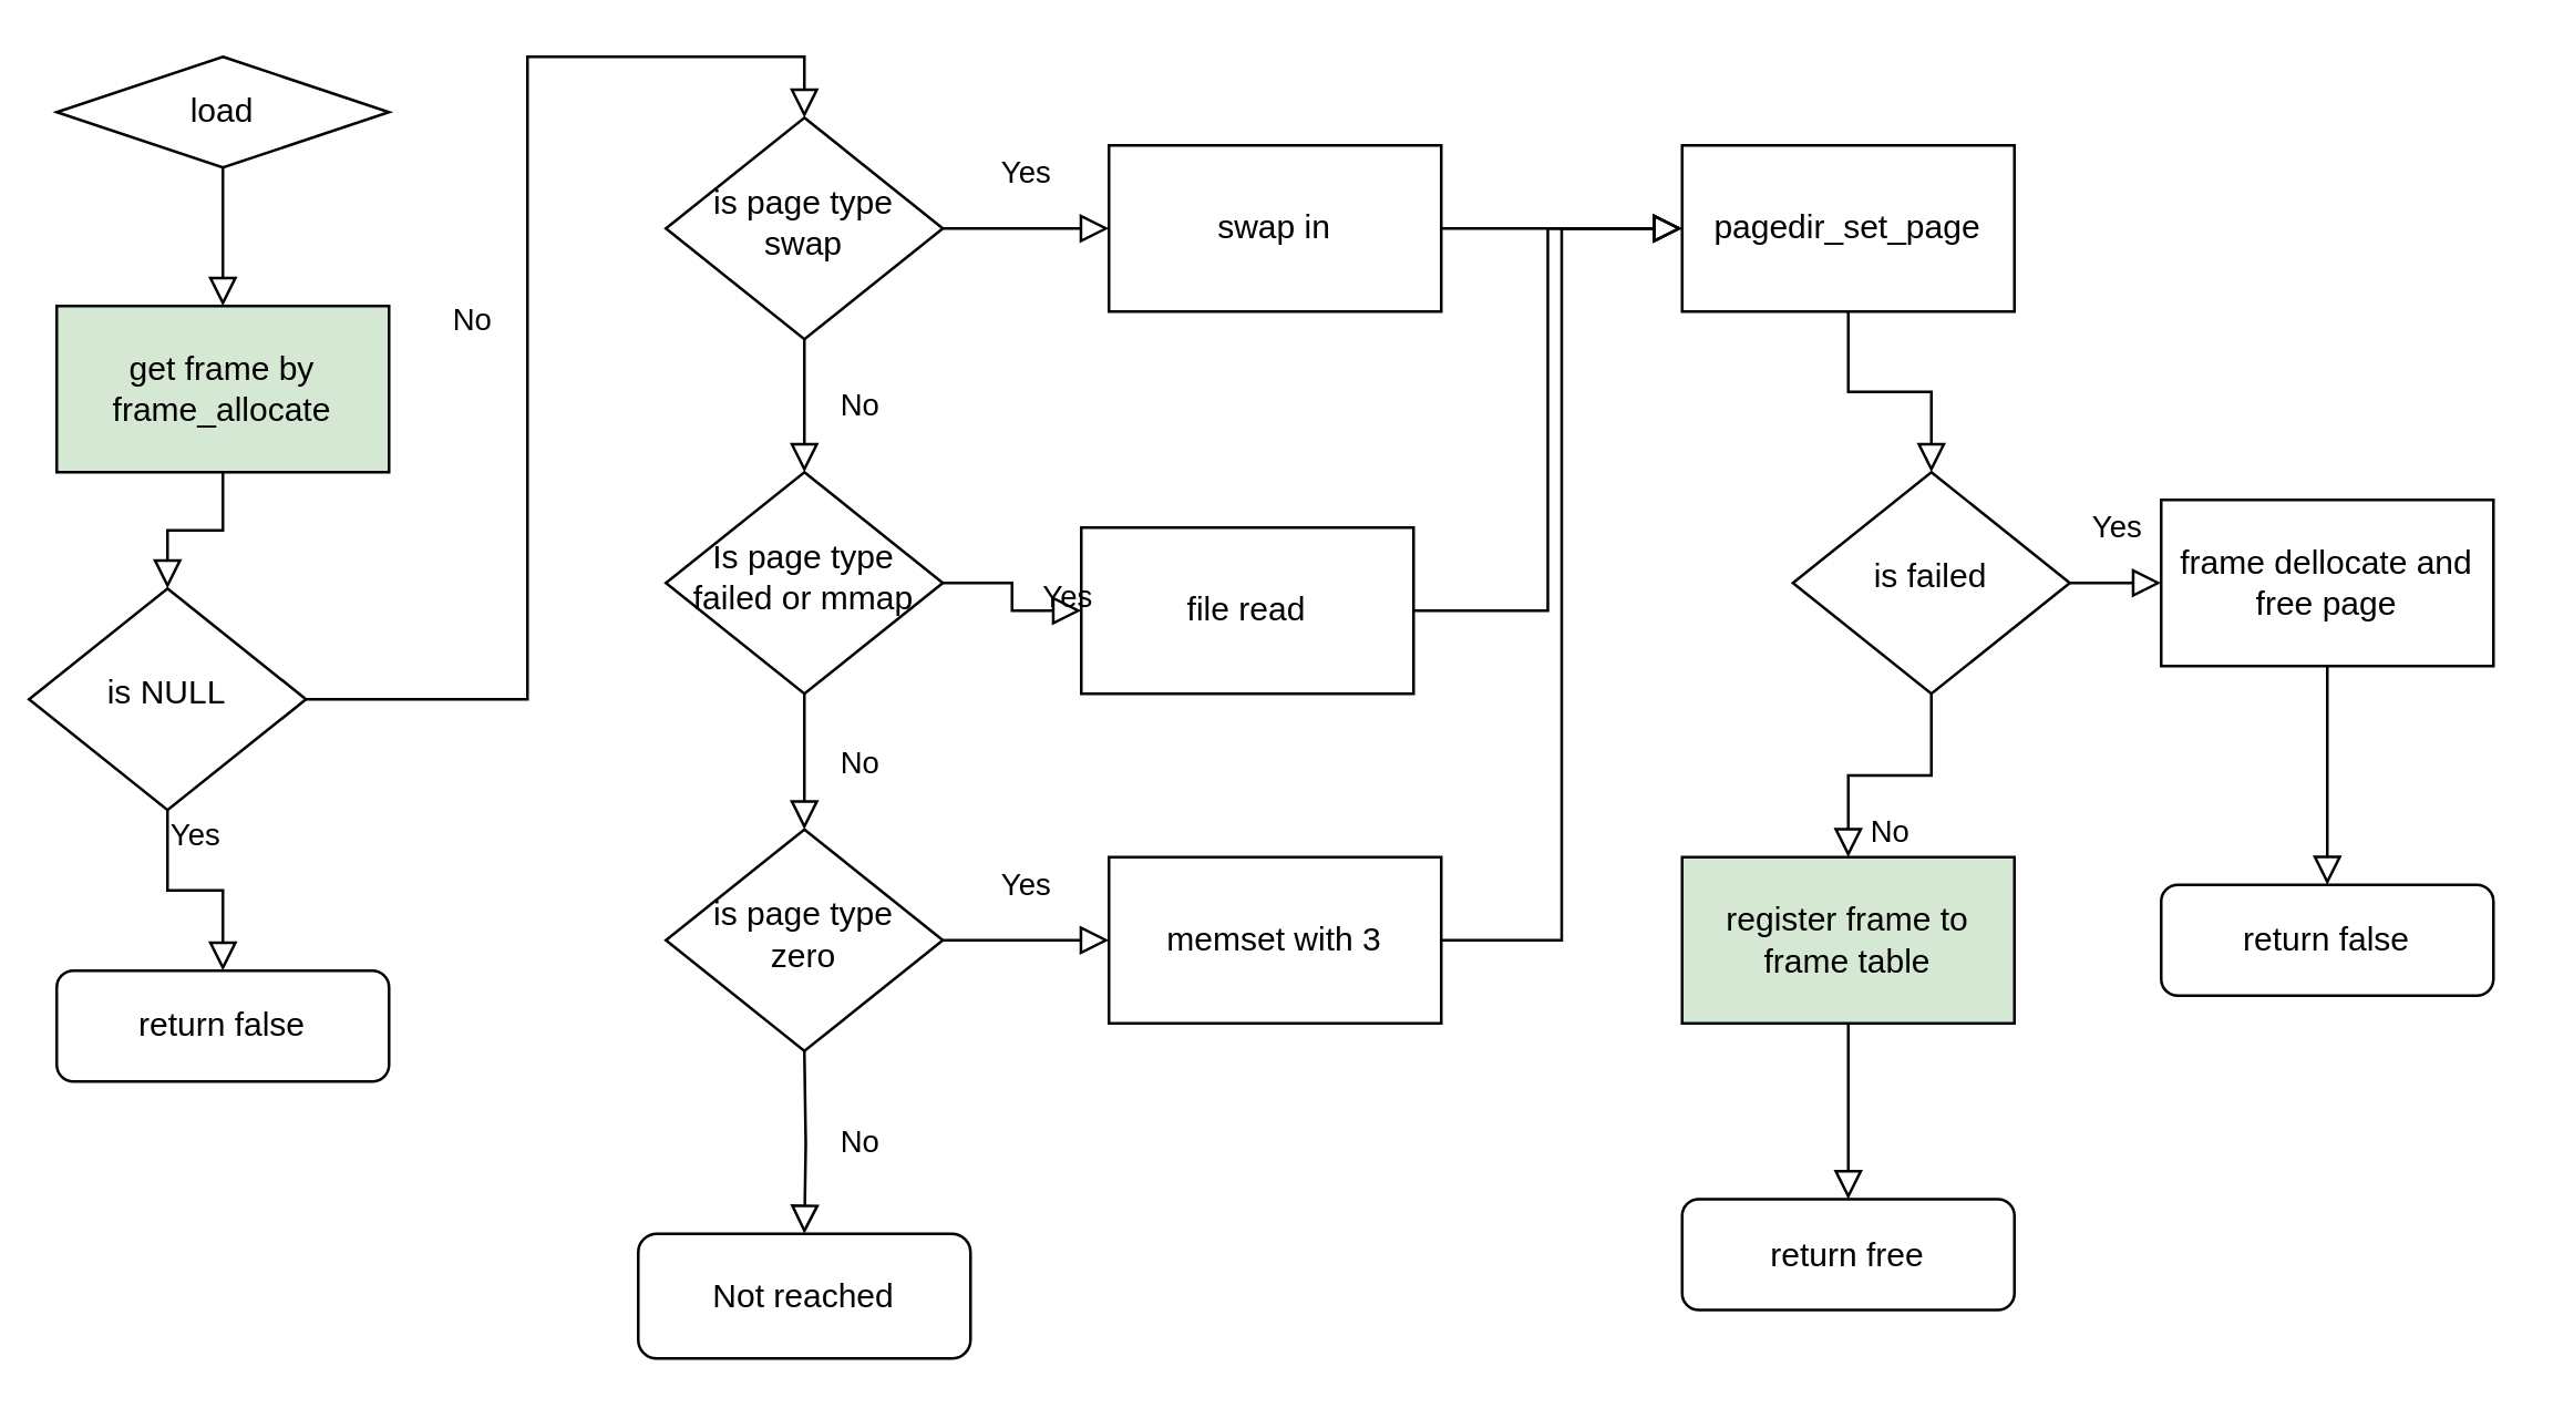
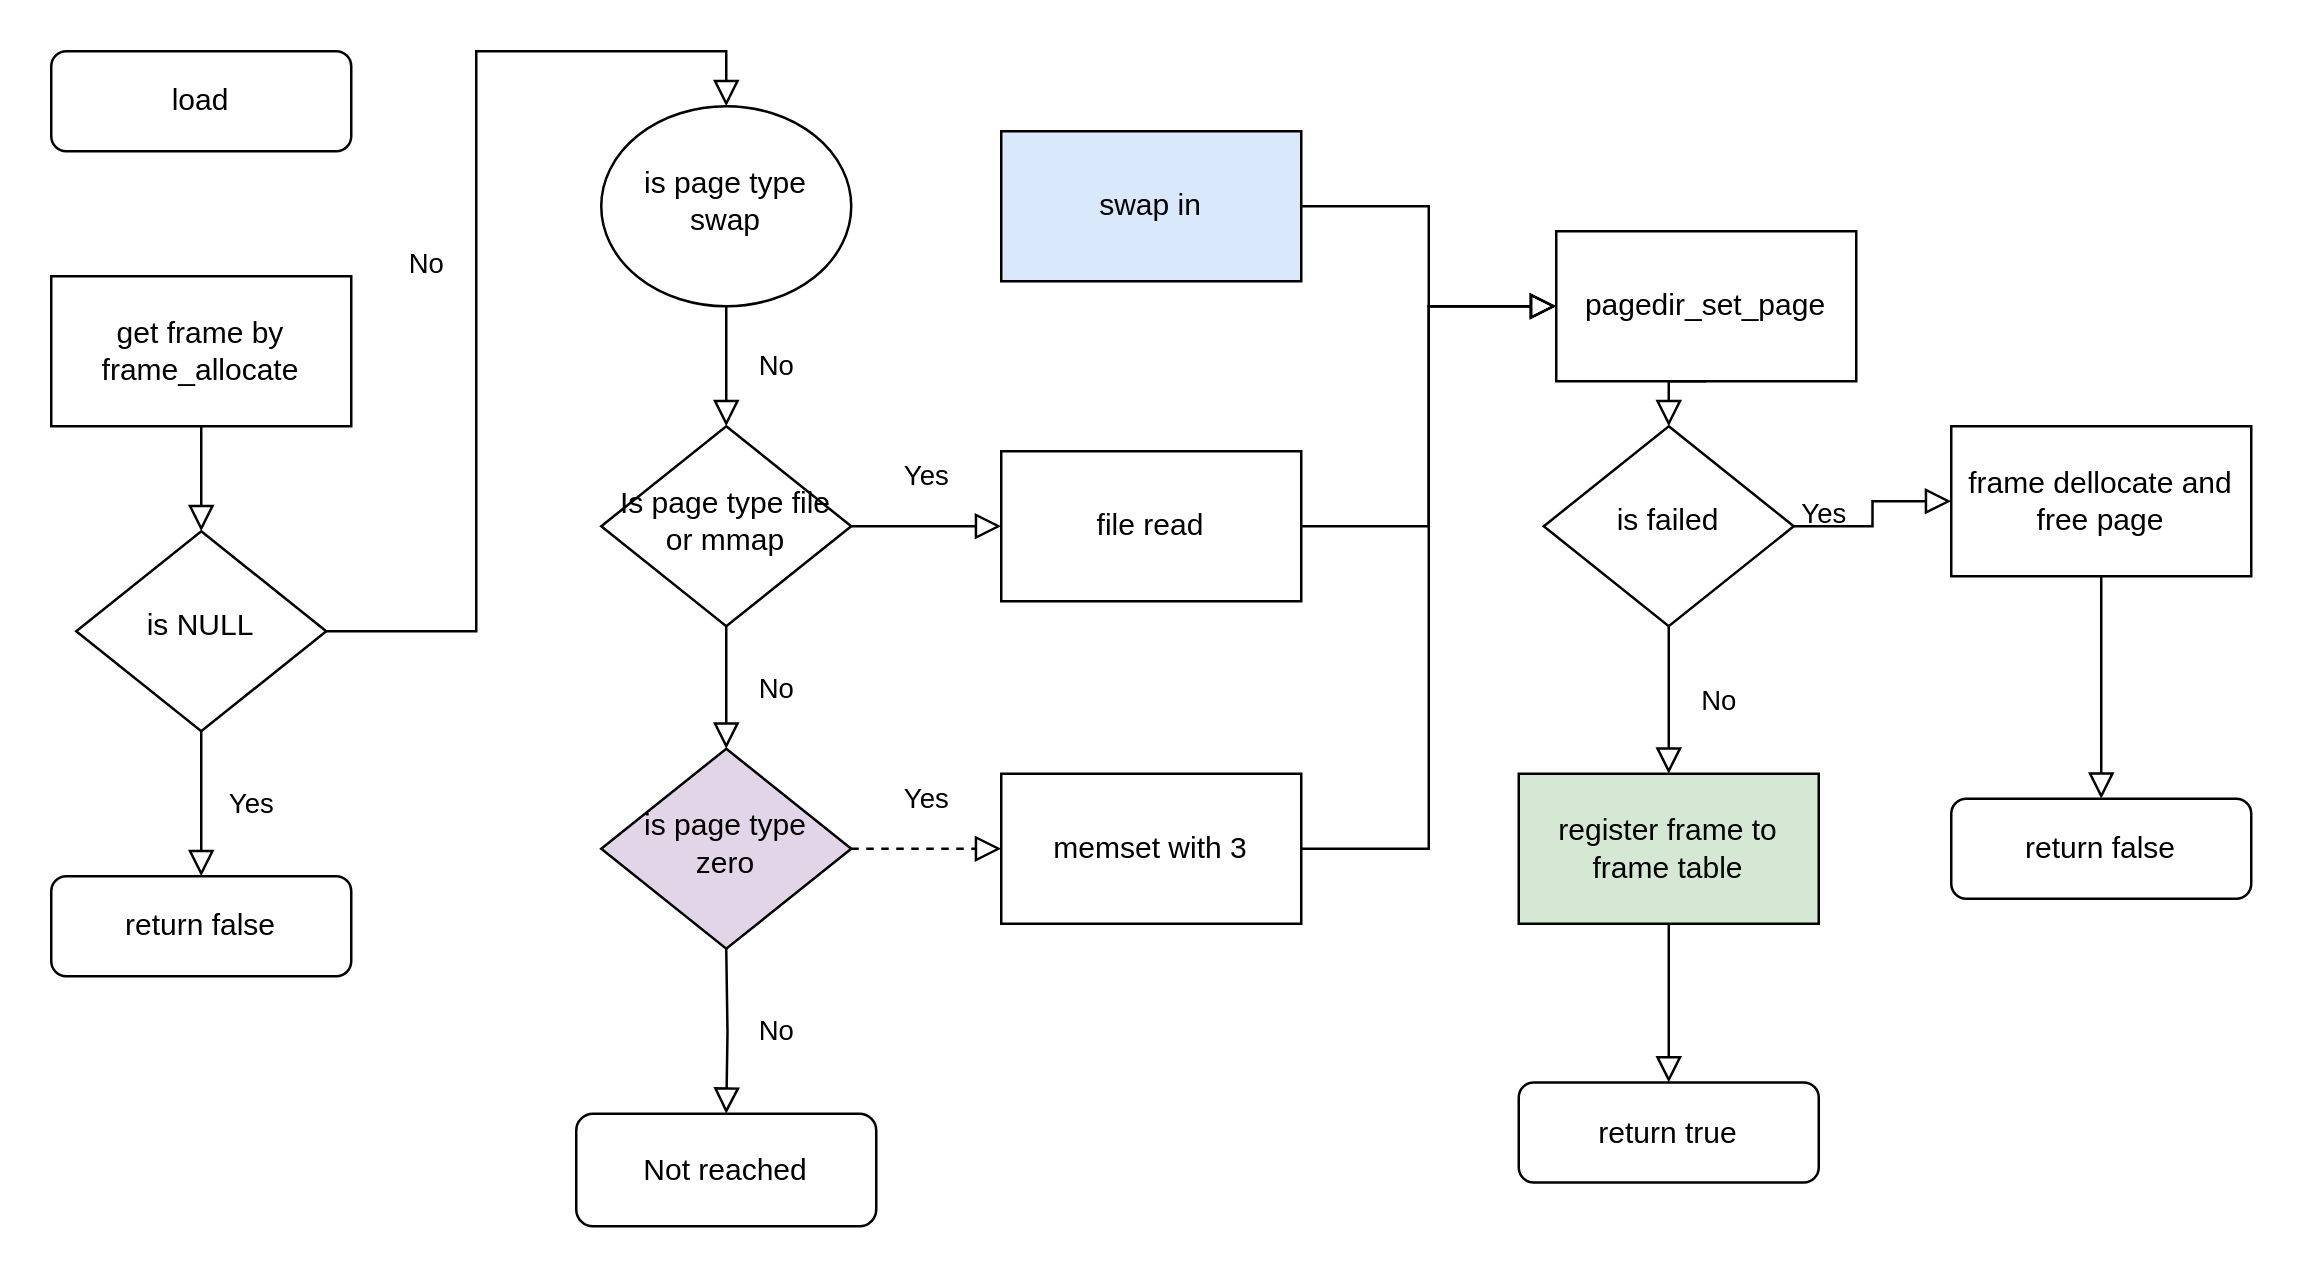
- <mxCell id="3" value="load" style="rhombus;whiteSpace=wrap;html=1;fontSize=12;glass=0;strokeWidth=1;shadow=0;" parent="1" vertex="1"><mxGeometry x="20" y="20" width="120" height="40" as="geometry" /></mxCell>
+ <mxCell id="3" value="load" style="rounded=1;whiteSpace=wrap;html=1;fontSize=12;glass=0;strokeWidth=1;shadow=0;" parent="1" vertex="1"><mxGeometry x="20" y="20" width="120" height="40" as="geometry" /></mxCell>
- <mxCell id="2" value="" style="rounded=0;html=1;jettySize=auto;orthogonalLoop=1;fontSize=11;endArrow=block;endFill=0;endSize=8;strokeWidth=1;shadow=0;labelBackgroundColor=none;edgeStyle=orthogonalEdgeStyle;entryX=0.5;entryY=0;entryDx=0;entryDy=0;" parent="1" source="3" target="4" edge="1"><mxGeometry relative="1" as="geometry"><mxPoint x="80" y="90" as="targetPoint" /></mxGeometry></mxCell>
- <mxCell id="9" value="is page type swap" style="rhombus;whiteSpace=wrap;html=1;shadow=0;fontFamily=Helvetica;fontSize=12;align=center;strokeWidth=1;spacing=6;spacingTop=-4;" parent="1" vertex="1"><mxGeometry x="240" y="42" width="100" height="80" as="geometry" /></mxCell>
+ <mxCell id="9" value="is page type swap" style="ellipse;whiteSpace=wrap;html=1;shadow=0;fontFamily=Helvetica;fontSize=12;align=center;strokeWidth=1;spacing=6;spacingTop=-4;" parent="1" vertex="1"><mxGeometry x="240" y="42" width="100" height="80" as="geometry" /></mxCell>
- <mxCell id="17" value="Yes" style="rounded=0;html=1;jettySize=auto;orthogonalLoop=1;fontSize=11;endArrow=block;endFill=0;endSize=8;strokeWidth=1;shadow=0;labelBackgroundColor=none;edgeStyle=orthogonalEdgeStyle;entryX=0;entryY=0.5;entryDx=0;entryDy=0;exitX=1;exitY=0.5;exitDx=0;exitDy=0;" parent="1" source="9" target="10" edge="1"><mxGeometry y="20" relative="1" as="geometry"><mxPoint as="offset" /><mxPoint x="350" y="120" as="sourcePoint" /><mxPoint x="90" y="190" as="targetPoint" /><Array as="points" /></mxGeometry></mxCell>
- <mxCell id="10" value="swap in" style="rounded=0;whiteSpace=wrap;html=1;" parent="1" vertex="1"><mxGeometry x="400" y="52" width="120" height="60" as="geometry" /></mxCell>
+ <mxCell id="10" value="swap in" style="rounded=0;whiteSpace=wrap;html=1;fillColor=#dae8fc;" parent="1" vertex="1"><mxGeometry x="400" y="52" width="120" height="60" as="geometry" /></mxCell>
- <mxCell id="23" value="&lt;span style=&quot;font-size: 12px&quot;&gt;pagedir_set_page&lt;/span&gt;" style="rounded=0;whiteSpace=wrap;html=1;fontSize=9;shadow=0;" parent="1" vertex="1"><mxGeometry x="607" y="52" width="120" height="60" as="geometry" /></mxCell>
+ <mxCell id="23" value="&lt;span style=&quot;font-size: 12px&quot;&gt;pagedir_set_page&lt;/span&gt;" style="rounded=0;whiteSpace=wrap;html=1;fontSize=9;shadow=0;" parent="1" vertex="1"><mxGeometry x="622" y="92" width="120" height="60" as="geometry" /></mxCell>
- <mxCell id="4" value="get frame by frame_allocate" style="rounded=0;whiteSpace=wrap;html=1;fillColor=#d5e8d4;" parent="1" vertex="1"><mxGeometry x="20" y="110" width="120" height="60" as="geometry" /></mxCell>
+ <mxCell id="4" value="get frame by frame_allocate" style="rounded=0;whiteSpace=wrap;html=1;" parent="1" vertex="1"><mxGeometry x="20" y="110" width="120" height="60" as="geometry" /></mxCell>
- <mxCell id="12" value="Is page type failed or mmap" style="rhombus;whiteSpace=wrap;html=1;shadow=0;fontFamily=Helvetica;fontSize=12;align=center;strokeWidth=1;spacing=6;spacingTop=-4;" parent="1" vertex="1"><mxGeometry x="240" y="170" width="100" height="80" as="geometry" /></mxCell>
+ <mxCell id="12" value="Is page type file or mmap" style="rhombus;whiteSpace=wrap;html=1;shadow=0;fontFamily=Helvetica;fontSize=12;align=center;strokeWidth=1;spacing=6;spacingTop=-4;" parent="1" vertex="1"><mxGeometry x="240" y="170" width="100" height="80" as="geometry" /></mxCell>
- <mxCell id="29" value="is failed" style="rhombus;whiteSpace=wrap;html=1;shadow=0;fontFamily=Helvetica;fontSize=12;align=center;strokeWidth=1;spacing=6;spacingTop=-4;" vertex="1" parent="1"><mxGeometry x="647" y="170" width="100" height="80" as="geometry" /></mxCell>
+ <mxCell id="29" value="is failed" style="rhombus;whiteSpace=wrap;html=1;shadow=0;fontFamily=Helvetica;fontSize=12;align=center;strokeWidth=1;spacing=6;spacingTop=-4;" vertex="1" parent="1"><mxGeometry x="617" y="170" width="100" height="80" as="geometry" /></mxCell>
- <mxCell id="34" value="&lt;span style=&quot;font-size: 12px&quot;&gt;frame dellocate and free page&lt;/span&gt;" style="rounded=0;whiteSpace=wrap;html=1;fontSize=9;shadow=0;" vertex="1" parent="1"><mxGeometry x="780" y="180" width="120" height="60" as="geometry" /></mxCell>
+ <mxCell id="34" value="&lt;span style=&quot;font-size: 12px&quot;&gt;frame dellocate and free page&lt;/span&gt;" style="rounded=0;whiteSpace=wrap;html=1;fontSize=9;shadow=0;" vertex="1" parent="1"><mxGeometry x="780" y="170" width="120" height="60" as="geometry" /></mxCell>
- <mxCell id="18" value="file read" style="rounded=0;whiteSpace=wrap;html=1;" parent="1" vertex="1"><mxGeometry x="390" y="190" width="120" height="60" as="geometry" /></mxCell>
+ <mxCell id="18" value="file read" style="rounded=0;whiteSpace=wrap;html=1;" parent="1" vertex="1"><mxGeometry x="400" y="180" width="120" height="60" as="geometry" /></mxCell>
- <mxCell id="5" value="is NULL" style="rhombus;whiteSpace=wrap;html=1;shadow=0;fontFamily=Helvetica;fontSize=12;align=center;strokeWidth=1;spacing=6;spacingTop=-4;" parent="1" vertex="1"><mxGeometry x="10" y="212" width="100" height="80" as="geometry" /></mxCell>
+ <mxCell id="5" value="is NULL" style="rhombus;whiteSpace=wrap;html=1;shadow=0;fontFamily=Helvetica;fontSize=12;align=center;strokeWidth=1;spacing=6;spacingTop=-4;" parent="1" vertex="1"><mxGeometry x="30" y="212" width="100" height="80" as="geometry" /></mxCell>
- <mxCell id="14" value="is page type zero" style="rhombus;whiteSpace=wrap;html=1;shadow=0;fontFamily=Helvetica;fontSize=12;align=center;strokeWidth=1;spacing=6;spacingTop=-4;" parent="1" vertex="1"><mxGeometry x="240" y="299" width="100" height="80" as="geometry" /></mxCell>
+ <mxCell id="14" value="is page type zero" style="rhombus;whiteSpace=wrap;html=1;shadow=0;fontFamily=Helvetica;fontSize=12;align=center;strokeWidth=1;spacing=6;spacingTop=-4;fillColor=#e1d5e7;" parent="1" vertex="1"><mxGeometry x="240" y="299" width="100" height="80" as="geometry" /></mxCell>
- <mxCell id="21" value="Yes" style="rounded=0;html=1;jettySize=auto;orthogonalLoop=1;fontSize=11;endArrow=block;endFill=0;endSize=8;strokeWidth=1;shadow=0;labelBackgroundColor=none;edgeStyle=orthogonalEdgeStyle;entryX=0;entryY=0.5;entryDx=0;entryDy=0;exitX=1;exitY=0.5;exitDx=0;exitDy=0;" parent="1" source="14" target="20" edge="1"><mxGeometry y="20" relative="1" as="geometry"><mxPoint as="offset" /><mxPoint x="340" y="339" as="sourcePoint" /><mxPoint x="90" y="447" as="targetPoint" /><Array as="points" /></mxGeometry></mxCell>
+ <mxCell id="21" value="Yes" style="rounded=0;html=1;jettySize=auto;orthogonalLoop=1;fontSize=11;endArrow=block;endFill=0;endSize=8;strokeWidth=1;shadow=0;labelBackgroundColor=none;edgeStyle=orthogonalEdgeStyle;entryX=0;entryY=0.5;entryDx=0;entryDy=0;exitX=1;exitY=0.5;exitDx=0;exitDy=0;dashed=1;" parent="1" source="14" target="20" edge="1"><mxGeometry y="20" relative="1" as="geometry"><mxPoint as="offset" /><mxPoint x="340" y="339" as="sourcePoint" /><mxPoint x="90" y="447" as="targetPoint" /><Array as="points" /></mxGeometry></mxCell>
- <mxCell id="32" value="return free" style="rounded=1;whiteSpace=wrap;html=1;fontSize=12;glass=0;strokeWidth=1;shadow=0;" vertex="1" parent="1"><mxGeometry x="607" y="432.5" width="120" height="40" as="geometry" /></mxCell>
+ <mxCell id="32" value="return true" style="rounded=1;whiteSpace=wrap;html=1;fontSize=12;glass=0;strokeWidth=1;shadow=0;" vertex="1" parent="1"><mxGeometry x="607" y="432.5" width="120" height="40" as="geometry" /></mxCell>
